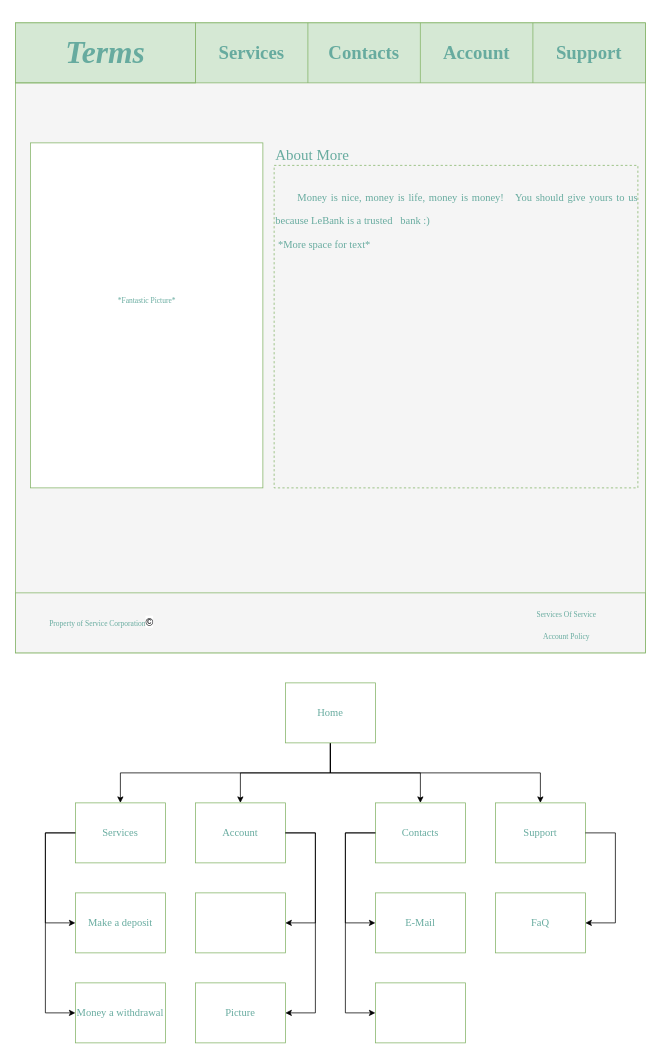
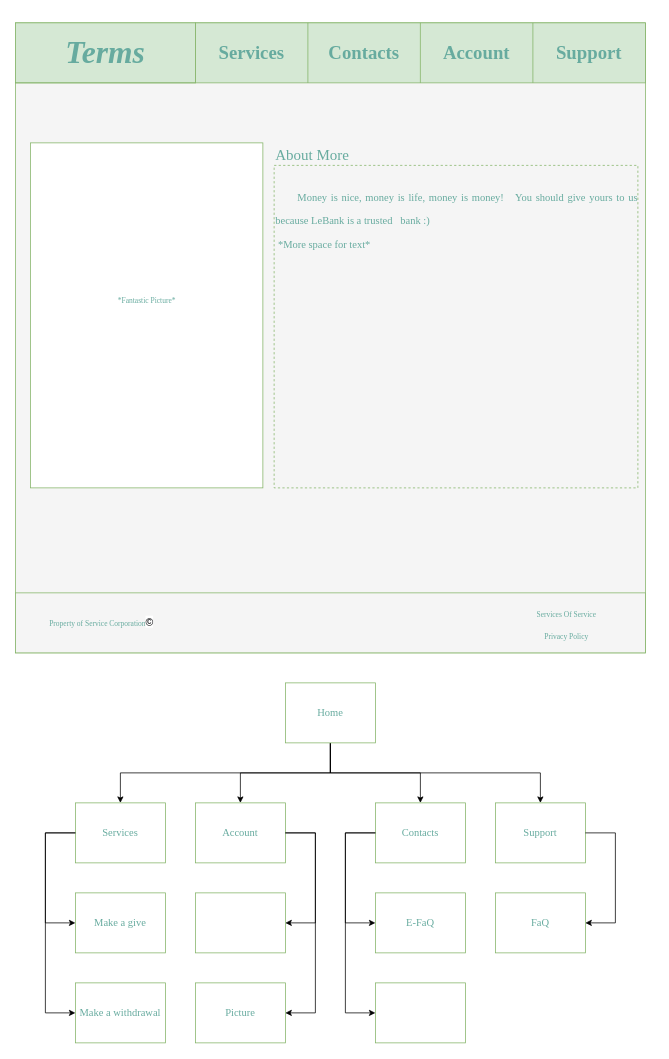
- <mxCell id="27" value="&lt;p style=&quot;line-height: 100%;&quot;&gt;&lt;span style=&quot;font-size: 10px;&quot;&gt;Account Policy&lt;/span&gt;&lt;/p&gt;" style="text;html=1;strokeColor=none;fillColor=none;align=center;verticalAlign=middle;whiteSpace=wrap;rounded=0;strokeWidth=1;fontFamily=Lucida Console;fontSize=25;fontColor=#67AB9F;" vertex="1" parent="1"><mxGeometry x="640" y="840" width="230" height="10" as="geometry" /></mxCell>
+ <mxCell id="27" value="&lt;p style=&quot;line-height: 100%;&quot;&gt;&lt;span style=&quot;font-size: 10px;&quot;&gt;Privacy Policy&lt;/span&gt;&lt;/p&gt;" style="text;html=1;strokeColor=none;fillColor=none;align=center;verticalAlign=middle;whiteSpace=wrap;rounded=0;strokeWidth=1;fontFamily=Lucida Console;fontSize=25;fontColor=#67AB9F;" vertex="1" parent="1"><mxGeometry x="640" y="840" width="230" height="10" as="geometry" /></mxCell>
- <mxCell id="49" value="Make a deposit" style="text;html=1;strokeColor=none;fillColor=none;align=center;verticalAlign=middle;whiteSpace=wrap;rounded=0;strokeWidth=1;fontFamily=Lucida Console;fontSize=14;fontColor=#67AB9F;" vertex="1" parent="1"><mxGeometry x="100" y="1190" width="120" height="80" as="geometry" /></mxCell>
+ <mxCell id="49" value="Make a give" style="text;html=1;strokeColor=none;fillColor=none;align=center;verticalAlign=middle;whiteSpace=wrap;rounded=0;strokeWidth=1;fontFamily=Lucida Console;fontSize=14;fontColor=#67AB9F;" vertex="1" parent="1"><mxGeometry x="100" y="1190" width="120" height="80" as="geometry" /></mxCell>
- <mxCell id="52" value="E-Mail" style="text;html=1;strokeColor=none;fillColor=none;align=center;verticalAlign=middle;whiteSpace=wrap;rounded=0;strokeWidth=1;fontFamily=Lucida Console;fontSize=14;fontColor=#67AB9F;" vertex="1" parent="1"><mxGeometry x="500" y="1190" width="120" height="80" as="geometry" /></mxCell>
+ <mxCell id="52" value="E-FaQ" style="text;html=1;strokeColor=none;fillColor=none;align=center;verticalAlign=middle;whiteSpace=wrap;rounded=0;strokeWidth=1;fontFamily=Lucida Console;fontSize=14;fontColor=#67AB9F;" vertex="1" parent="1"><mxGeometry x="500" y="1190" width="120" height="80" as="geometry" /></mxCell>
- <mxCell id="50" value="Money a withdrawal" style="text;html=1;strokeColor=none;fillColor=none;align=center;verticalAlign=middle;whiteSpace=wrap;rounded=0;strokeWidth=1;fontFamily=Lucida Console;fontSize=14;fontColor=#67AB9F;" vertex="1" parent="1"><mxGeometry x="100" y="1310" width="120" height="80" as="geometry" /></mxCell>
+ <mxCell id="50" value="Make a withdrawal" style="text;html=1;strokeColor=none;fillColor=none;align=center;verticalAlign=middle;whiteSpace=wrap;rounded=0;strokeWidth=1;fontFamily=Lucida Console;fontSize=14;fontColor=#67AB9F;" vertex="1" parent="1"><mxGeometry x="100" y="1310" width="120" height="80" as="geometry" /></mxCell>
